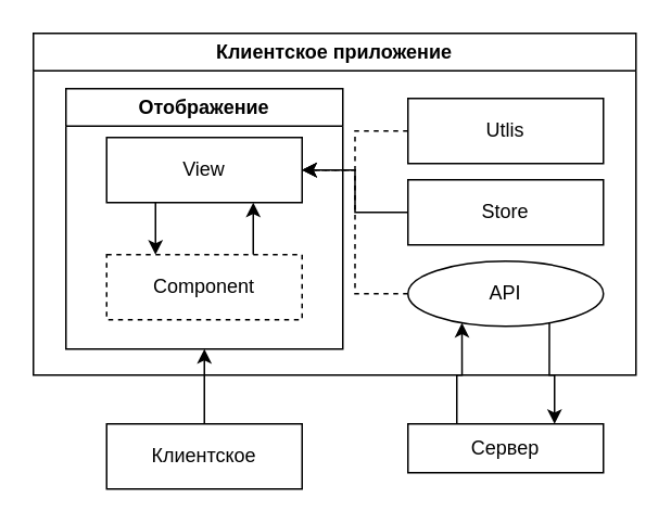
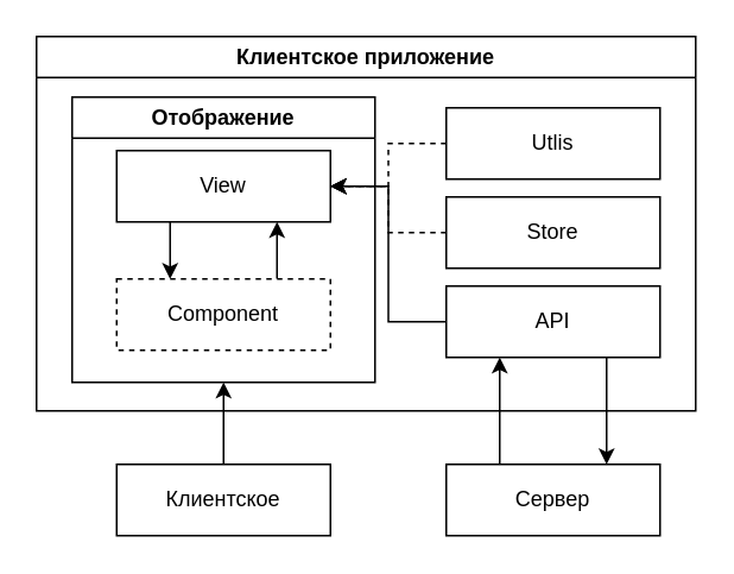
- <mxCell id="12" style="edgeStyle=orthogonalEdgeStyle;rounded=0;orthogonalLoop=1;jettySize=auto;html=1;" edge="1" parent="4" source="13" target="7"><mxGeometry relative="1" as="geometry" /></mxCell>
+ <mxCell id="12" style="edgeStyle=orthogonalEdgeStyle;rounded=0;orthogonalLoop=1;jettySize=auto;html=1;dashed=1;" edge="1" parent="4" source="13" target="7"><mxGeometry relative="1" as="geometry" /></mxCell>
- <mxCell id="10" style="edgeStyle=orthogonalEdgeStyle;rounded=0;orthogonalLoop=1;jettySize=auto;html=1;entryX=1;entryY=0.5;entryDx=0;entryDy=0;dashed=1;" edge="1" parent="4" source="11" target="7"><mxGeometry relative="1" as="geometry" /></mxCell>
+ <mxCell id="10" style="edgeStyle=orthogonalEdgeStyle;rounded=0;orthogonalLoop=1;jettySize=auto;html=1;entryX=1;entryY=0.5;entryDx=0;entryDy=0;" edge="1" parent="4" source="11" target="7"><mxGeometry relative="1" as="geometry" /></mxCell>
- <mxCell id="11" value="API" style="ellipse;whiteSpace=wrap;html=1;" vertex="1" parent="4"><mxGeometry x="230" y="140" width="120" height="40" as="geometry" /></mxCell>
+ <mxCell id="11" value="API" style="rounded=0;whiteSpace=wrap;html=1;" vertex="1" parent="4"><mxGeometry x="230" y="140" width="120" height="40" as="geometry" /></mxCell>
- <mxCell id="17" value="Сервер" style="rounded=0;whiteSpace=wrap;html=1;" vertex="1" parent="1"><mxGeometry x="250" y="260" width="120" height="30" as="geometry" /></mxCell>
+ <mxCell id="17" value="Сервер" style="rounded=0;whiteSpace=wrap;html=1;" vertex="1" parent="1"><mxGeometry x="250" y="260" width="120" height="40" as="geometry" /></mxCell>
